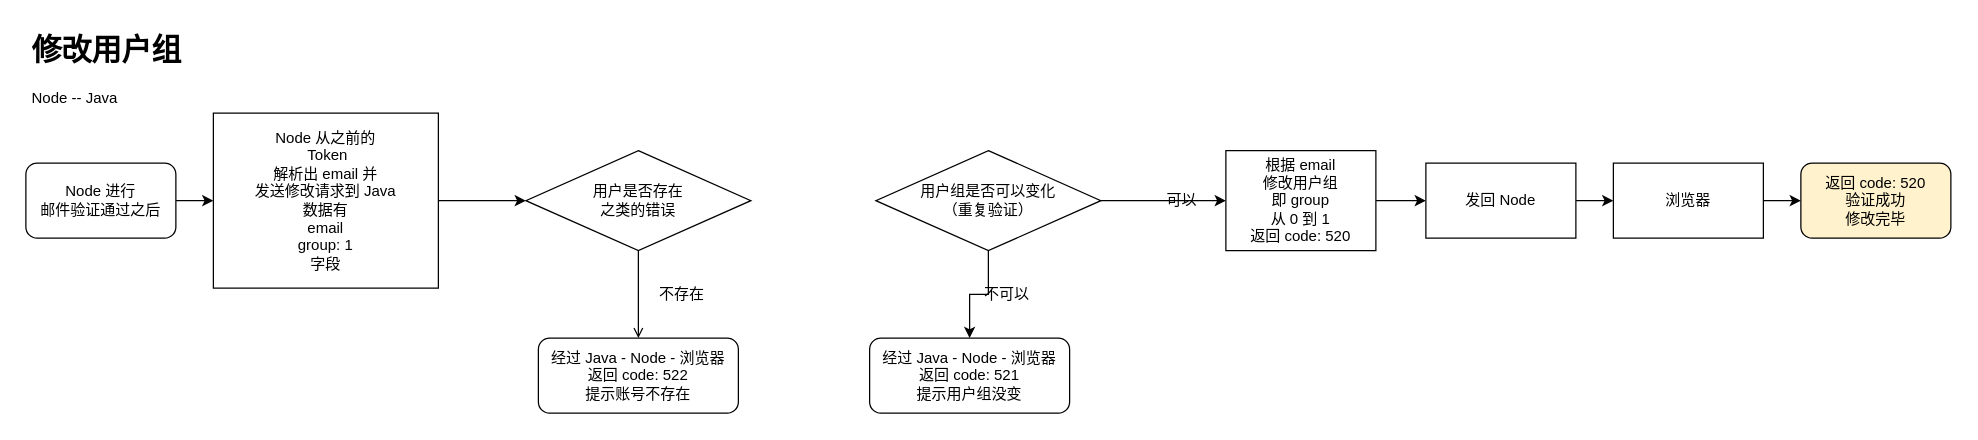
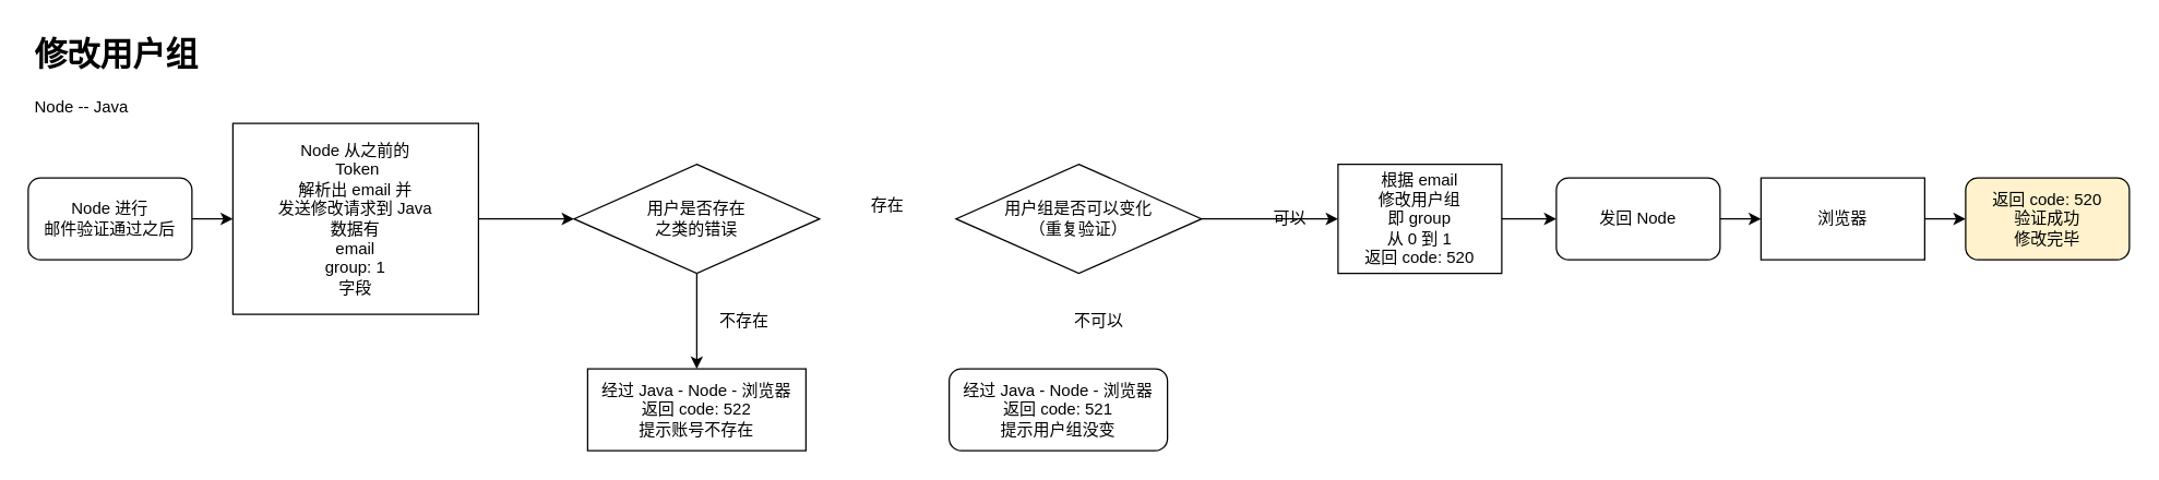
+ <mxCell id="19" value="存在" style="text;html=1;strokeColor=none;fillColor=none;align=center;verticalAlign=middle;whiteSpace=wrap;rounded=0;" parent="1" vertex="1"><mxGeometry x="630" y="140" width="40" height="20" as="geometry" /></mxCell>
- <mxCell id="14" value="发回 Node" style="rounded=0;whiteSpace=wrap;html=1;" parent="1" vertex="1"><mxGeometry x="1140" y="130" width="120" height="60" as="geometry" /></mxCell>
+ <mxCell id="14" value="发回 Node" style="whiteSpace=wrap;html=1;rounded=1;" parent="1" vertex="1"><mxGeometry x="1140" y="130" width="120" height="60" as="geometry" /></mxCell>
- <mxCell id="20" style="edgeStyle=orthogonalEdgeStyle;rounded=0;orthogonalLoop=1;jettySize=auto;html=1;entryX=0.5;entryY=0;entryDx=0;entryDy=0;" parent="1" source="22" target="24" edge="1"><mxGeometry relative="1" as="geometry"><mxPoint x="1310" y="280" as="targetPoint" /><Array as="points" /></mxGeometry></mxCell>
- <mxCell id="7" style="edgeStyle=orthogonalEdgeStyle;rounded=0;orthogonalLoop=1;jettySize=auto;html=1;entryX=0.5;entryY=0;entryDx=0;entryDy=0;endArrow=open;" parent="1" source="8" target="10" edge="1"><mxGeometry relative="1" as="geometry"><mxPoint x="1030" y="280" as="targetPoint" /><Array as="points" /></mxGeometry></mxCell>
+ <mxCell id="7" style="edgeStyle=orthogonalEdgeStyle;rounded=0;orthogonalLoop=1;jettySize=auto;html=1;entryX=0.5;entryY=0;entryDx=0;entryDy=0;" parent="1" source="8" target="10" edge="1"><mxGeometry relative="1" as="geometry"><mxPoint x="1030" y="280" as="targetPoint" /><Array as="points" /></mxGeometry></mxCell>
- <mxCell id="10" value="经过 Java - Node - 浏览器&lt;br&gt;返回 code: 522&lt;br&gt;提示账号不存在" style="rounded=1;whiteSpace=wrap;html=1;" parent="1" vertex="1"><mxGeometry x="430" y="270" width="160" height="60" as="geometry" /></mxCell>
+ <mxCell id="10" value="经过 Java - Node - 浏览器&lt;br&gt;返回 code: 522&lt;br&gt;提示账号不存在" style="whiteSpace=wrap;html=1;rounded=0;" parent="1" vertex="1"><mxGeometry x="430" y="270" width="160" height="60" as="geometry" /></mxCell>
